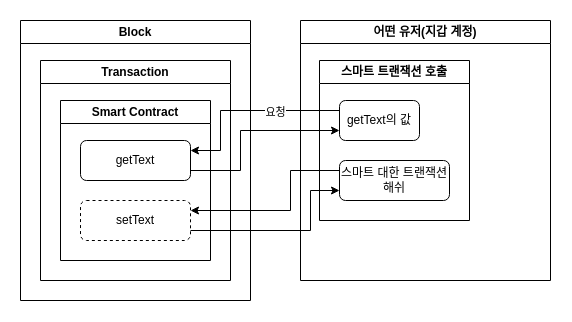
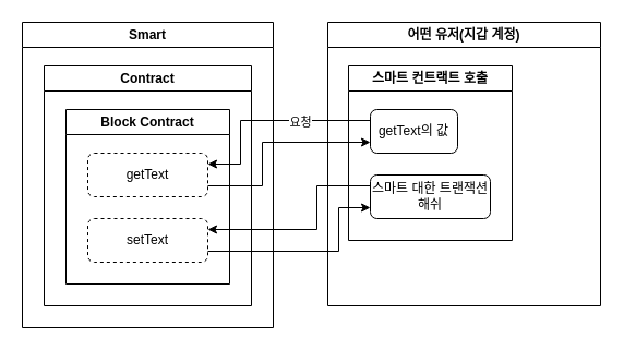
- <mxCell id="2" value="Block" style="swimlane;whiteSpace=wrap;html=1;" vertex="1" parent="1"><mxGeometry x="20" y="20" width="230" height="280" as="geometry" /></mxCell>
+ <mxCell id="2" value="Smart" style="swimlane;whiteSpace=wrap;html=1;" vertex="1" parent="1"><mxGeometry x="20" y="20" width="230" height="280" as="geometry" /></mxCell>
- <mxCell id="3" value="Transaction" style="swimlane;whiteSpace=wrap;html=1;" vertex="1" parent="2"><mxGeometry x="20" y="40" width="190" height="220" as="geometry" /></mxCell>
+ <mxCell id="3" value="Contract" style="swimlane;whiteSpace=wrap;html=1;" vertex="1" parent="2"><mxGeometry x="20" y="40" width="190" height="220" as="geometry" /></mxCell>
- <mxCell id="8" value="스마트 트랜잭션 호출" style="swimlane;whiteSpace=wrap;html=1;" vertex="1" parent="7"><mxGeometry x="19" y="40" width="150" height="160" as="geometry" /></mxCell>
+ <mxCell id="8" value="스마트 컨트랙트 호출" style="swimlane;whiteSpace=wrap;html=1;" vertex="1" parent="7"><mxGeometry x="19" y="40" width="150" height="160" as="geometry" /></mxCell>
- <mxCell id="4" value="Smart Contract" style="swimlane;whiteSpace=wrap;html=1;" vertex="1" parent="3"><mxGeometry x="20" y="40" width="150" height="160" as="geometry" /></mxCell>
+ <mxCell id="4" value="Block Contract" style="swimlane;whiteSpace=wrap;html=1;" vertex="1" parent="3"><mxGeometry x="20" y="40" width="150" height="160" as="geometry" /></mxCell>
- <mxCell id="5" value="getText" style="rounded=1;whiteSpace=wrap;html=1;" vertex="1" parent="4"><mxGeometry x="20" y="40" width="110" height="40" as="geometry" /></mxCell>
+ <mxCell id="5" value="getText" style="rounded=1;whiteSpace=wrap;html=1;dashed=1;" vertex="1" parent="4"><mxGeometry x="20" y="40" width="110" height="40" as="geometry" /></mxCell>
